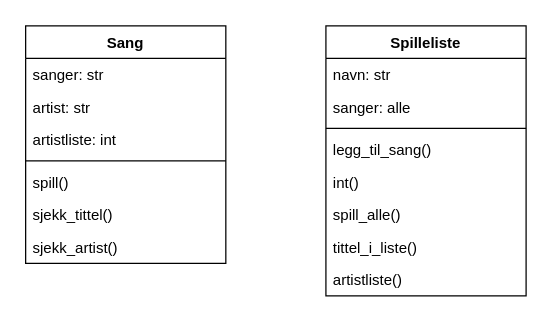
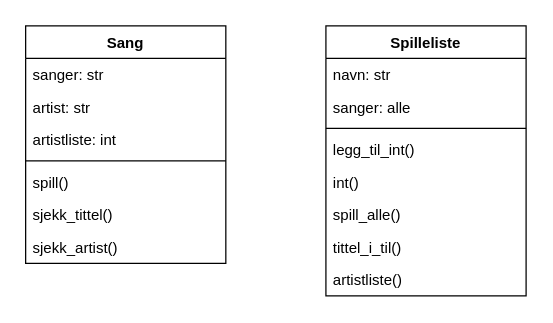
- <mxCell id="14" value="legg_til_sang()" style="text;strokeColor=none;fillColor=none;align=left;verticalAlign=top;spacingLeft=4;spacingRight=4;overflow=hidden;rotatable=0;points=[[0,0.5],[1,0.5]];portConstraint=eastwest;whiteSpace=wrap;html=1;" vertex="1" parent="10"><mxGeometry y="86" width="160" height="26" as="geometry" /></mxCell>
+ <mxCell id="14" value="legg_til_int()" style="text;strokeColor=none;fillColor=none;align=left;verticalAlign=top;spacingLeft=4;spacingRight=4;overflow=hidden;rotatable=0;points=[[0,0.5],[1,0.5]];portConstraint=eastwest;whiteSpace=wrap;html=1;" vertex="1" parent="10"><mxGeometry y="86" width="160" height="26" as="geometry" /></mxCell>
- <mxCell id="17" value="tittel_i_liste()" style="text;strokeColor=none;fillColor=none;align=left;verticalAlign=top;spacingLeft=4;spacingRight=4;overflow=hidden;rotatable=0;points=[[0,0.5],[1,0.5]];portConstraint=eastwest;whiteSpace=wrap;html=1;" vertex="1" parent="10"><mxGeometry y="164" width="160" height="26" as="geometry" /></mxCell>
+ <mxCell id="17" value="tittel_i_til()" style="text;strokeColor=none;fillColor=none;align=left;verticalAlign=top;spacingLeft=4;spacingRight=4;overflow=hidden;rotatable=0;points=[[0,0.5],[1,0.5]];portConstraint=eastwest;whiteSpace=wrap;html=1;" vertex="1" parent="10"><mxGeometry y="164" width="160" height="26" as="geometry" /></mxCell>
